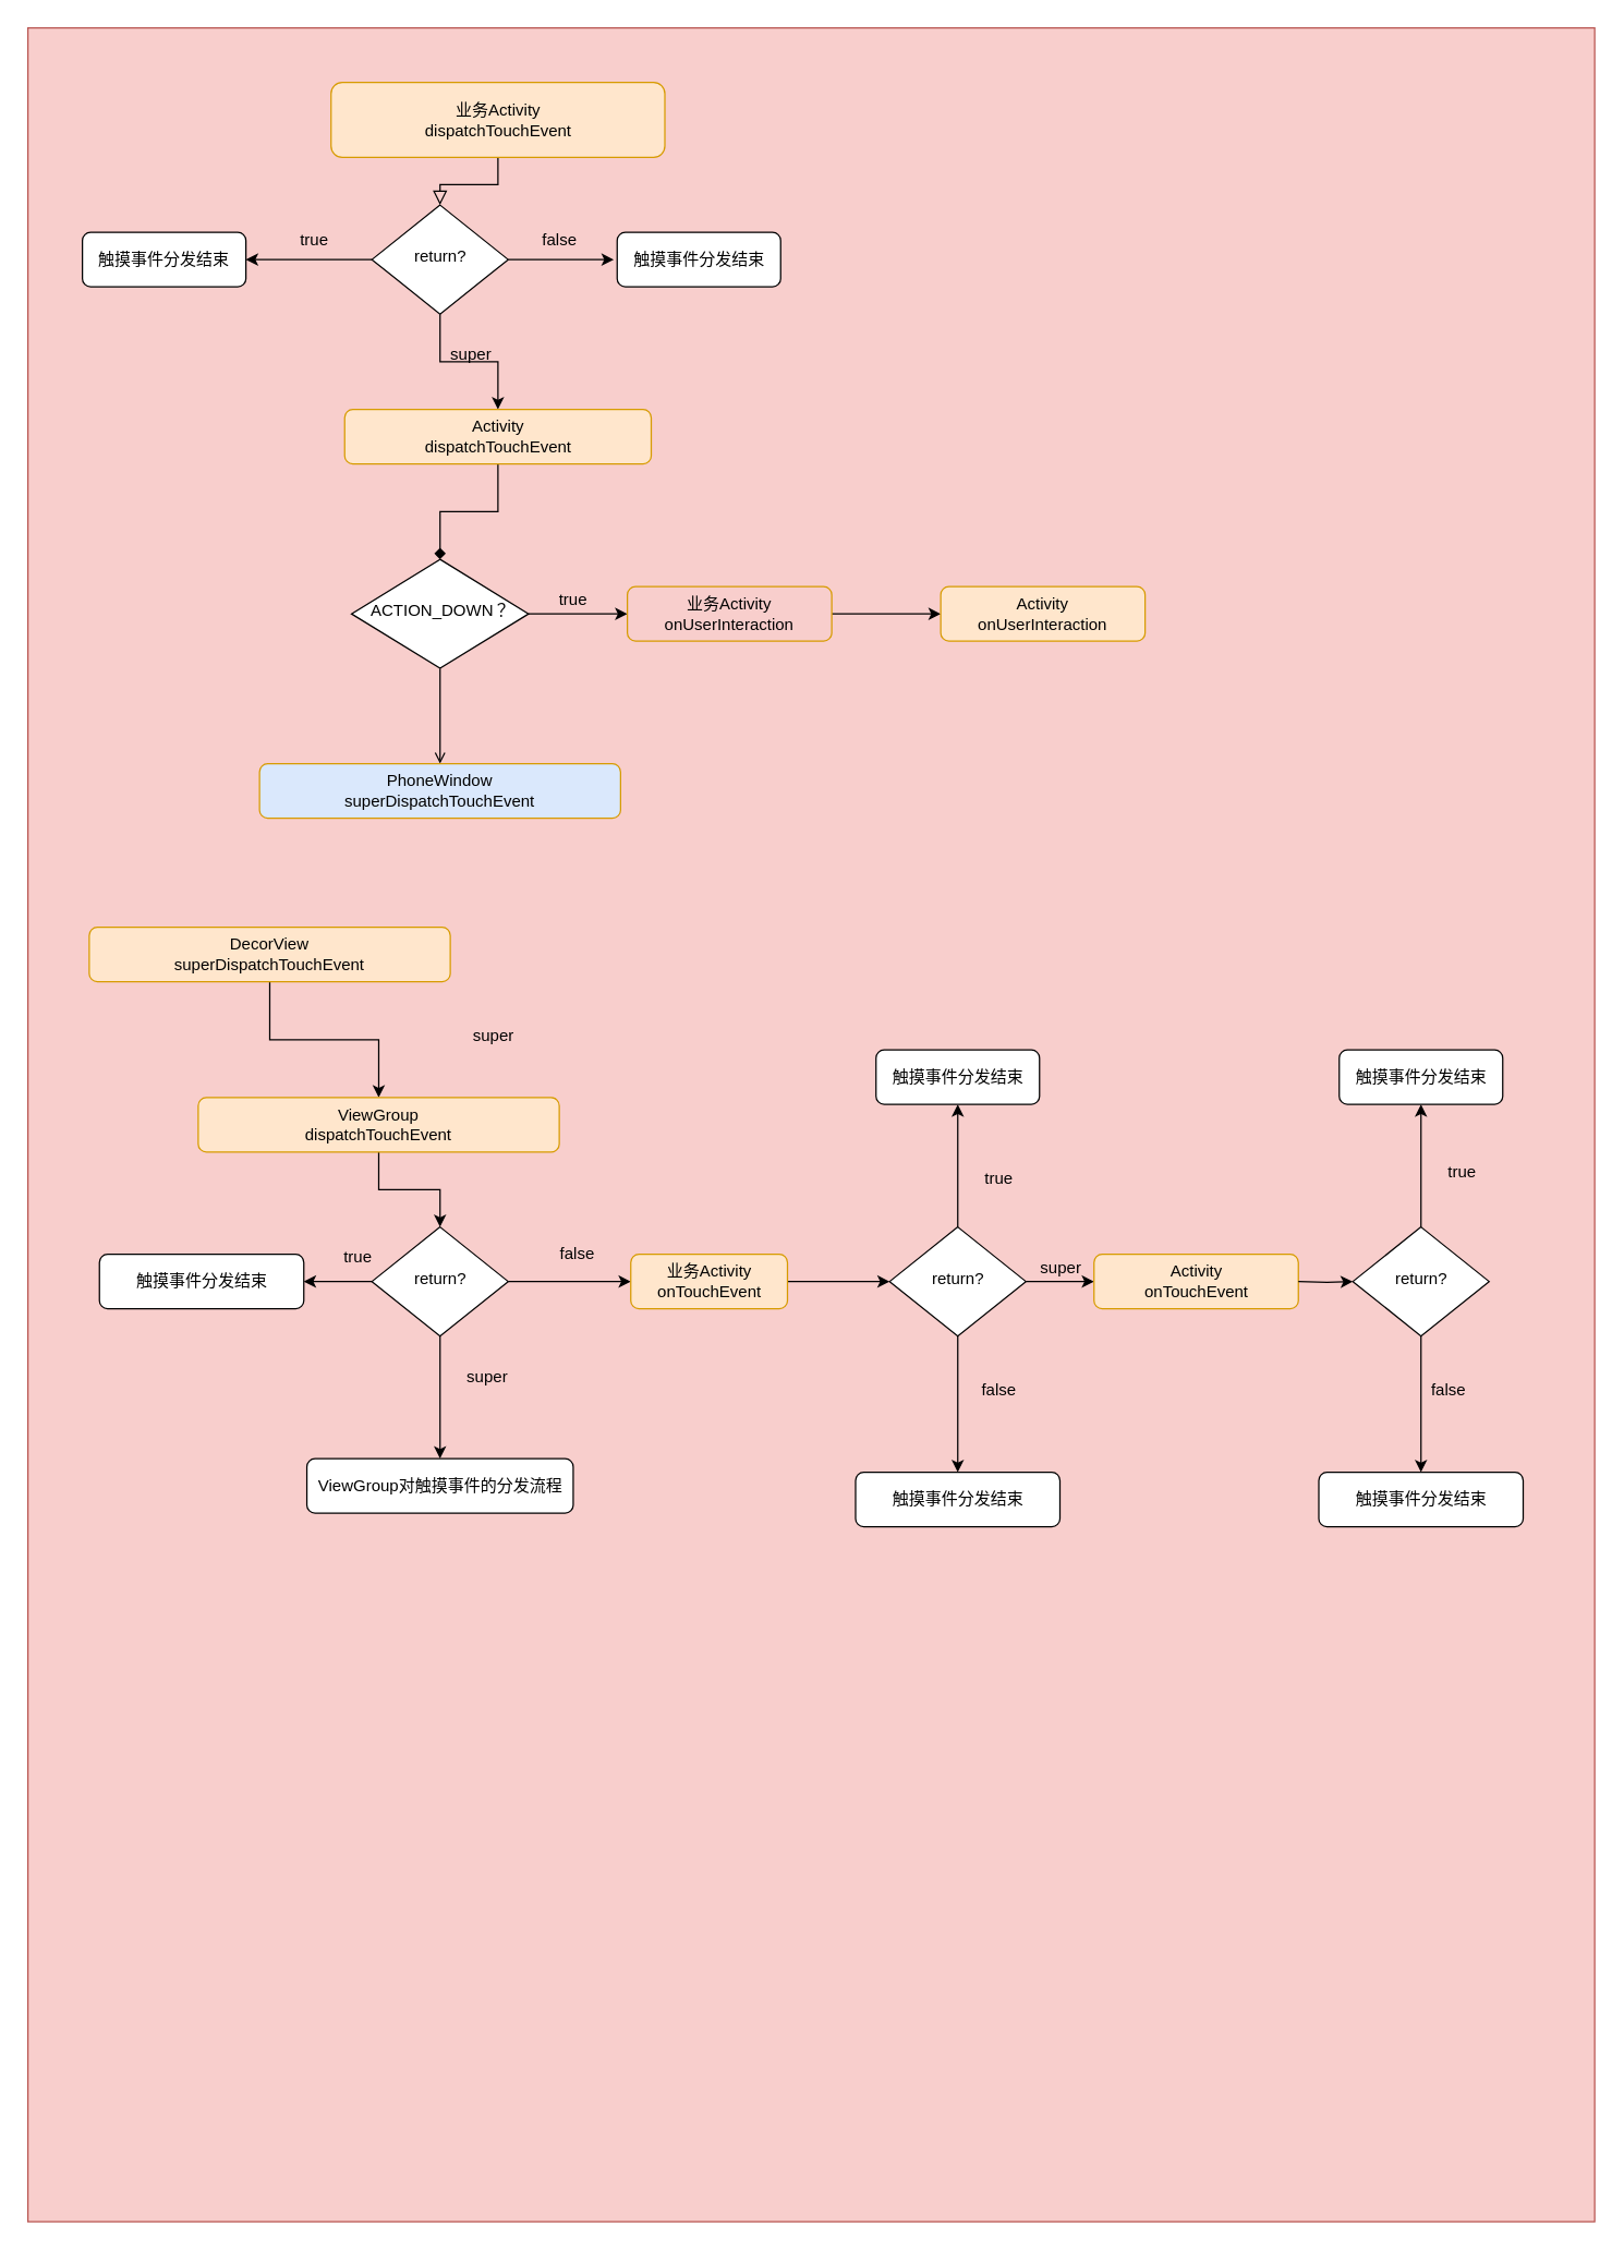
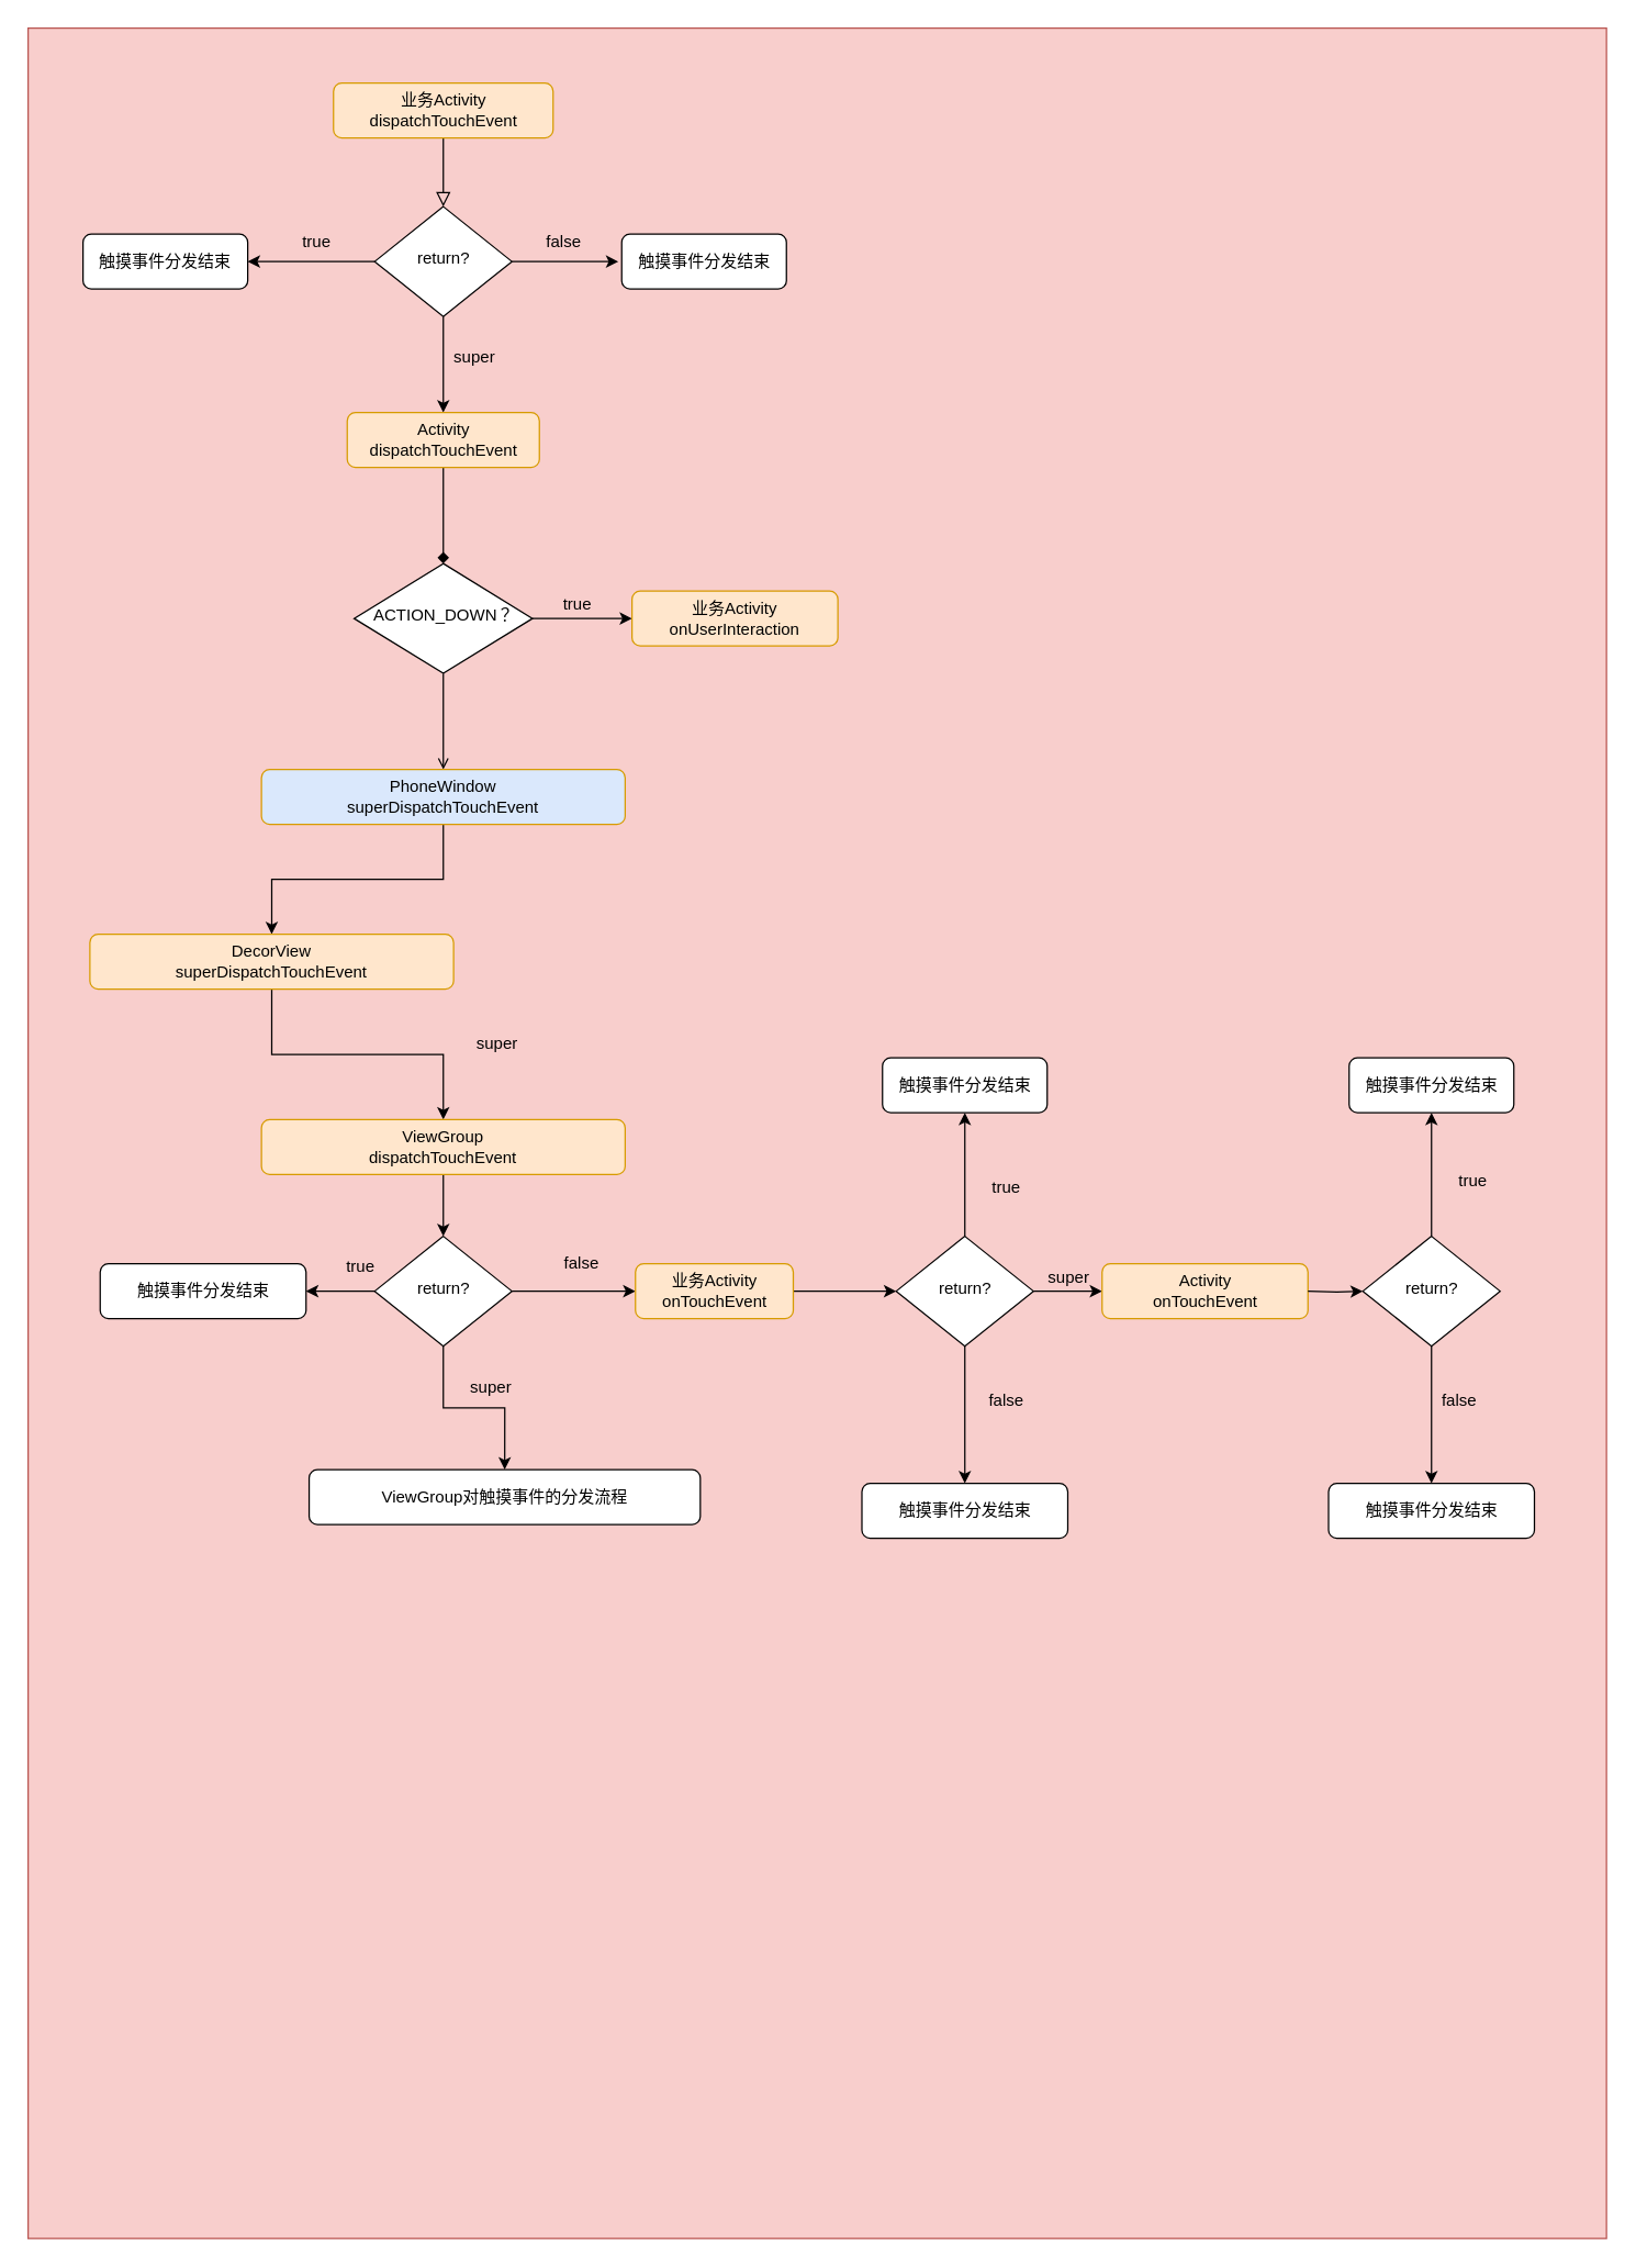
- <mxCell id="4" value="业务Activity&lt;br&gt;dispatchTouchEvent" style="rounded=1;whiteSpace=wrap;html=1;fontSize=12;glass=0;strokeWidth=1;shadow=0;fillColor=#ffe6cc;strokeColor=#d79b00;" parent="1" vertex="1"><mxGeometry x="242.5" y="60" width="245" height="55" as="geometry" /></mxCell>
+ <mxCell id="4" value="业务Activity&lt;br&gt;dispatchTouchEvent" style="rounded=1;whiteSpace=wrap;html=1;fontSize=12;glass=0;strokeWidth=1;shadow=0;fillColor=#ffe6cc;strokeColor=#d79b00;" parent="1" vertex="1"><mxGeometry x="242.5" y="60" width="160" height="40" as="geometry" /></mxCell>
- <mxCell id="22" value="Activity&lt;br&gt;dispatchTouchEvent" style="rounded=1;whiteSpace=wrap;html=1;fontSize=12;glass=0;strokeWidth=1;shadow=0;fillColor=#ffe6cc;strokeColor=#d79b00;" parent="1" vertex="1"><mxGeometry x="252.5" y="300" width="225" height="40" as="geometry" /></mxCell>
+ <mxCell id="22" value="Activity&lt;br&gt;dispatchTouchEvent" style="rounded=1;whiteSpace=wrap;html=1;fontSize=12;glass=0;strokeWidth=1;shadow=0;fillColor=#ffe6cc;strokeColor=#d79b00;" parent="1" vertex="1"><mxGeometry x="252.5" y="300" width="140" height="40" as="geometry" /></mxCell>
- <mxCell id="16" value="业务Activity&lt;br&gt;onUserInteraction" style="rounded=1;whiteSpace=wrap;html=1;fontSize=12;glass=0;strokeWidth=1;shadow=0;fillColor=#f8cecc;strokeColor=#d79b00;" parent="1" vertex="1"><mxGeometry x="460" y="430" width="150" height="40" as="geometry" /></mxCell>
+ <mxCell id="16" value="业务Activity&lt;br&gt;onUserInteraction" style="rounded=1;whiteSpace=wrap;html=1;fontSize=12;glass=0;strokeWidth=1;shadow=0;fillColor=#ffe6cc;strokeColor=#d79b00;" parent="1" vertex="1"><mxGeometry x="460" y="430" width="150" height="40" as="geometry" /></mxCell>
- <mxCell id="15" value="" style="edgeStyle=orthogonalEdgeStyle;rounded=0;orthogonalLoop=1;jettySize=auto;html=1;" parent="1" source="16" target="17" edge="1"><mxGeometry relative="1" as="geometry" /></mxCell>
- <mxCell id="17" value="Activity&lt;br&gt;onUserInteraction" style="rounded=1;whiteSpace=wrap;html=1;fontSize=12;glass=0;strokeWidth=1;shadow=0;fillColor=#ffe6cc;strokeColor=#d79b00;" parent="1" vertex="1"><mxGeometry x="690" y="430" width="150" height="40" as="geometry" /></mxCell>
+ <mxCell id="55" value="" style="edgeStyle=orthogonalEdgeStyle;rounded=0;orthogonalLoop=1;jettySize=auto;html=1;entryX=0.5;entryY=0;entryDx=0;entryDy=0;" parent="1" source="56" target="57" edge="1"><mxGeometry relative="1" as="geometry"><mxPoint x="320" y="680" as="targetPoint" /></mxGeometry></mxCell>
- <mxCell id="14" value="ViewGroup&lt;br&gt;dispatchTouchEvent" style="rounded=1;whiteSpace=wrap;html=1;fontSize=12;glass=0;strokeWidth=1;shadow=0;fillColor=#ffe6cc;strokeColor=#d79b00;" parent="1" vertex="1"><mxGeometry x="145" y="805" width="265" height="40" as="geometry" /></mxCell>
+ <mxCell id="14" value="ViewGroup&lt;br&gt;dispatchTouchEvent" style="rounded=1;whiteSpace=wrap;html=1;fontSize=12;glass=0;strokeWidth=1;shadow=0;fillColor=#ffe6cc;strokeColor=#d79b00;" parent="1" vertex="1"><mxGeometry x="190" y="815" width="265" height="40" as="geometry" /></mxCell>
- <mxCell id="50" value="ViewGroup对触摸事件的分发流程" style="rounded=1;whiteSpace=wrap;html=1;fontSize=12;glass=0;strokeWidth=1;shadow=0;" parent="1" vertex="1"><mxGeometry x="224.75" y="1070" width="195.5" height="40" as="geometry" /></mxCell>
+ <mxCell id="50" value="ViewGroup对触摸事件的分发流程" style="rounded=1;whiteSpace=wrap;html=1;fontSize=12;glass=0;strokeWidth=1;shadow=0;" parent="1" vertex="1"><mxGeometry x="224.75" y="1070" width="285" height="40" as="geometry" /></mxCell>
